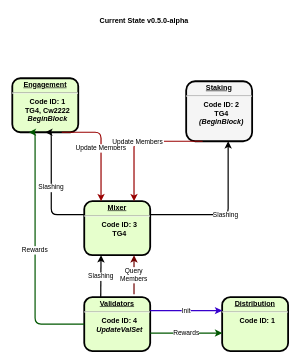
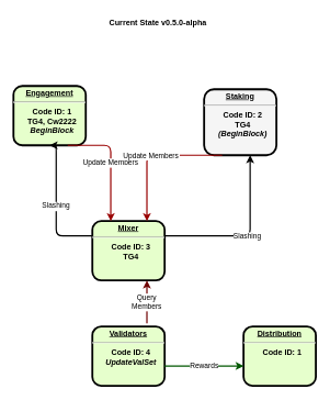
- <mxCell id="15" value="Rewards" style="edgeStyle=elbowEdgeStyle;elbow=horizontal;strokeColor=#005700;strokeWidth=2;exitX=0;exitY=0.5;exitDx=0;exitDy=0;entryX=0.25;entryY=1;entryDx=0;entryDy=0;fillColor=#008a00;" edge="1" parent="1" source="9" target="2"><mxGeometry width="100" height="100" relative="1" as="geometry"><mxPoint x="150" y="367.5" as="sourcePoint" /><mxPoint x="64" y="237" as="targetPoint" /><Array as="points"><mxPoint x="58" y="385" /></Array></mxGeometry></mxCell>
- <mxCell id="11" value="Slashing" style="edgeStyle=elbowEdgeStyle;elbow=horizontal;strokeColor=default;strokeWidth=2;exitX=0.25;exitY=0;exitDx=0;exitDy=0;entryX=0.25;entryY=1;entryDx=0;entryDy=0;" edge="1" parent="1" source="9" target="4"><mxGeometry width="100" height="100" relative="1" as="geometry"><mxPoint x="150" y="367.5" as="sourcePoint" /><mxPoint x="64" y="237" as="targetPoint" /><Array as="points"><mxPoint x="168" y="465" /></Array></mxGeometry></mxCell>
- <mxCell id="13" value="Init" style="endArrow=classic;html=1;rounded=0;strokeColor=#3700CC;exitX=1;exitY=0.25;exitDx=0;exitDy=0;entryX=0;entryY=0.25;entryDx=0;entryDy=0;fillColor=#6a00ff;strokeWidth=2;" edge="1" parent="1" source="9" target="10"><mxGeometry width="50" height="50" relative="1" as="geometry"><mxPoint x="200" y="405" as="sourcePoint" /><mxPoint x="250" y="355" as="targetPoint" /></mxGeometry></mxCell>
